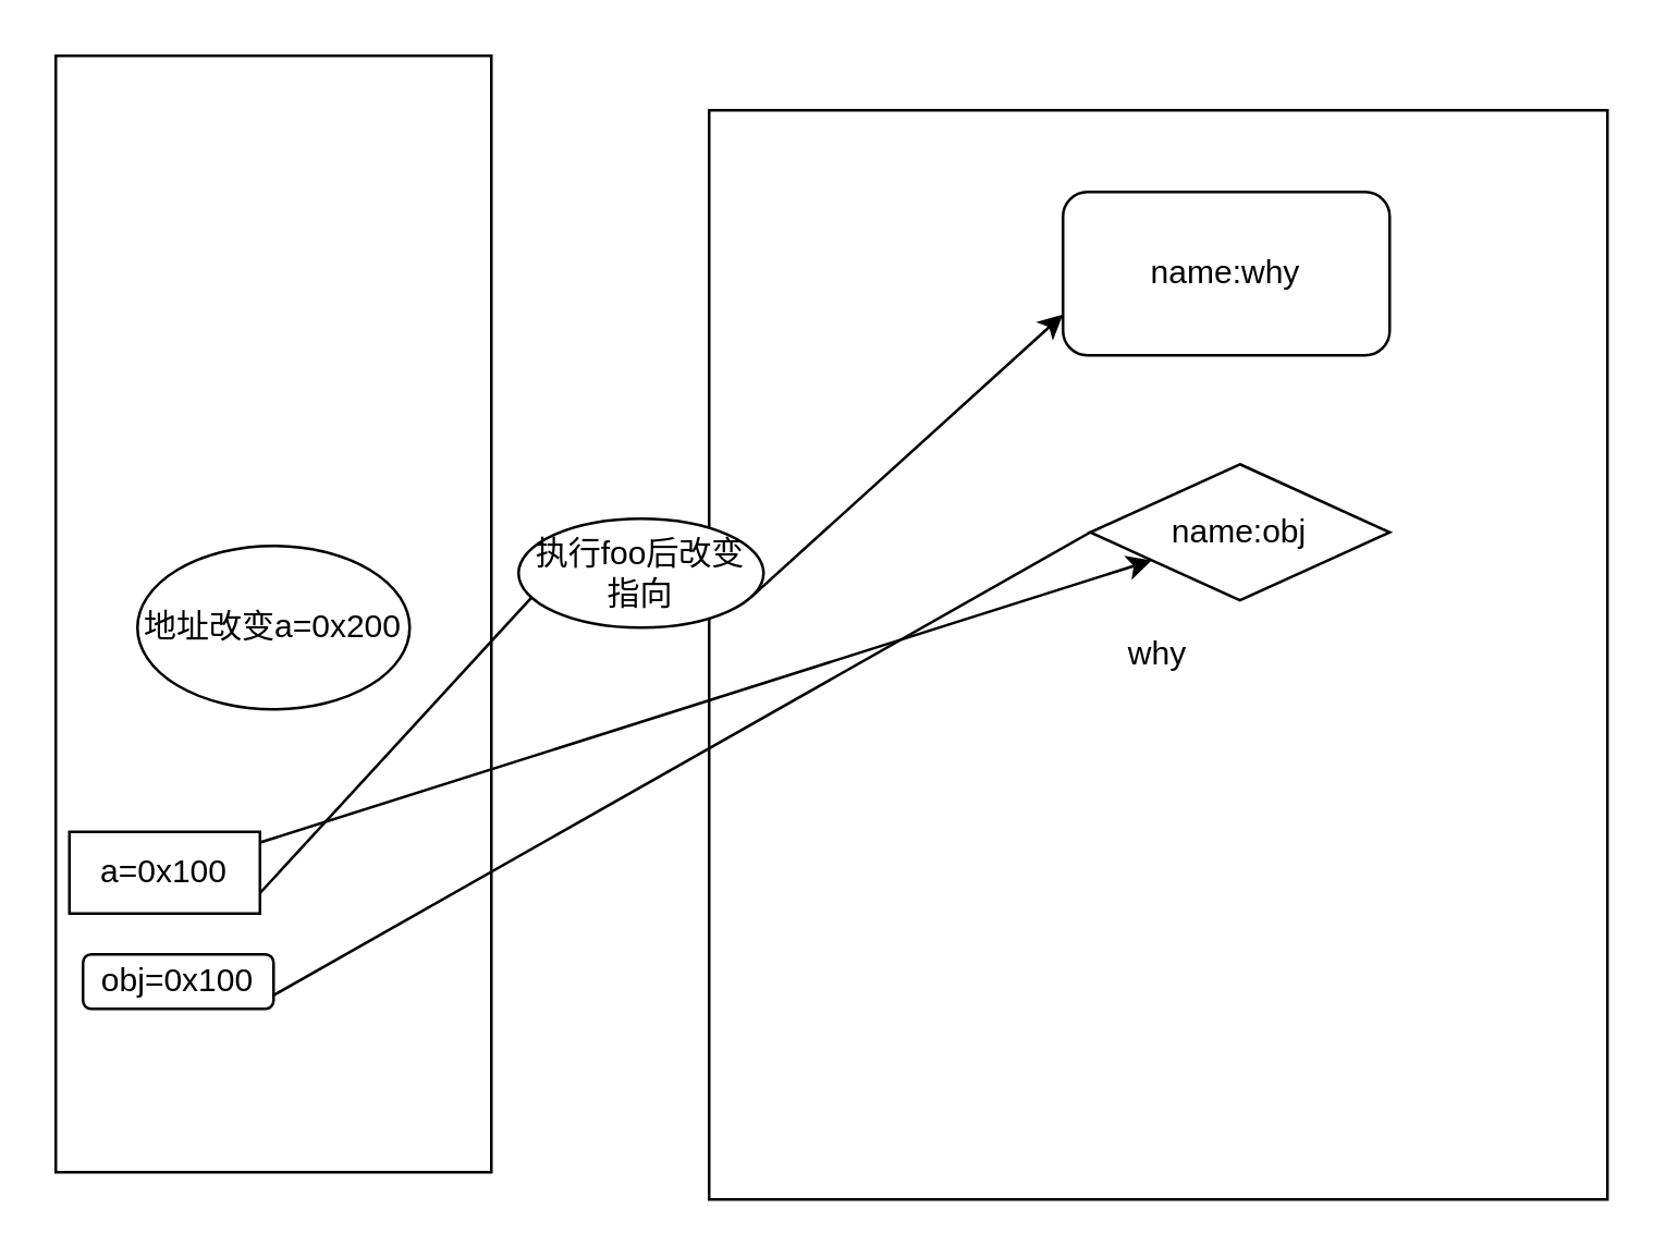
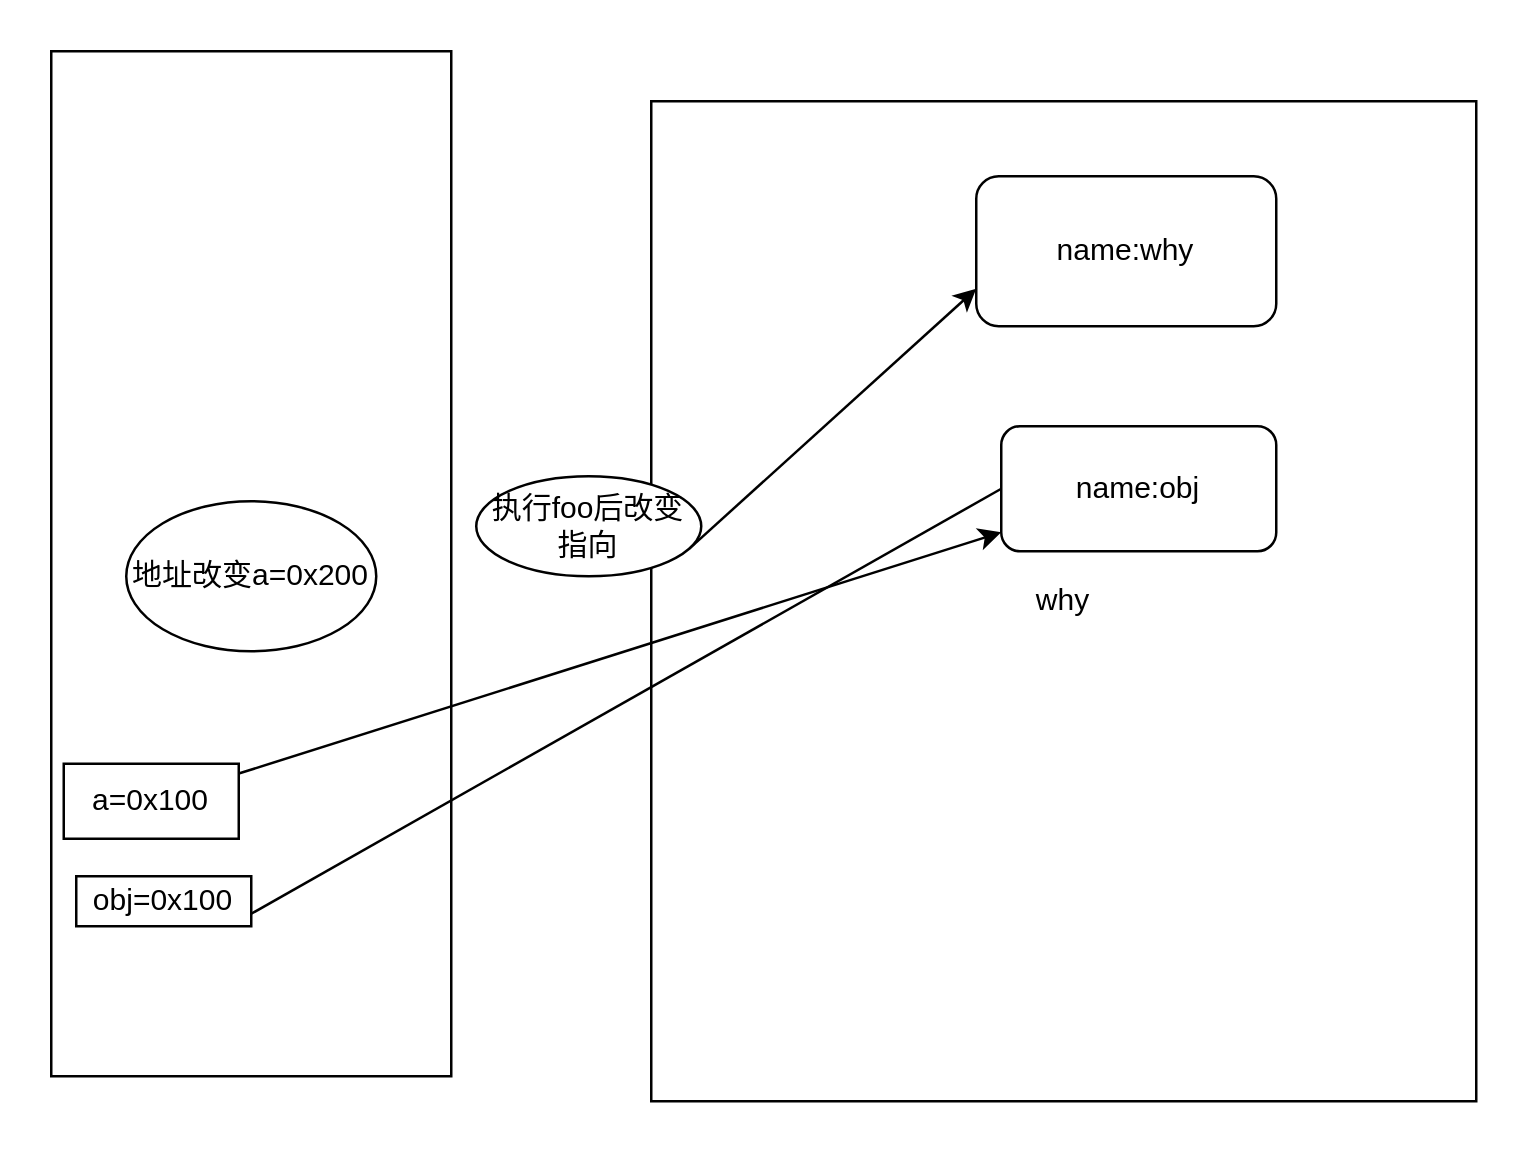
- <mxCell id="5" value="name:obj" style="rhombus;whiteSpace=wrap;html=1;" vertex="1" parent="1"><mxGeometry x="400" y="170" width="110" height="50" as="geometry" /></mxCell>
+ <mxCell id="5" value="name:obj" style="rounded=1;whiteSpace=wrap;html=1;" vertex="1" parent="1"><mxGeometry x="400" y="170" width="110" height="50" as="geometry" /></mxCell>
- <mxCell id="12" value="" style="endArrow=none;html=1;exitX=1;exitY=0.75;exitDx=0;exitDy=0;entryX=0;entryY=0.75;entryDx=0;entryDy=0;" edge="1" parent="1" source="8" target="11"><mxGeometry width="50" height="50" relative="1" as="geometry"><mxPoint x="100" y="312.5" as="sourcePoint" /><mxPoint x="390" y="115" as="targetPoint" /><Array as="points" /></mxGeometry></mxCell>
- <mxCell id="3" value="obj=0x100" style="rounded=1;whiteSpace=wrap;html=1;" vertex="1" parent="1"><mxGeometry x="30" y="350" width="70" height="20" as="geometry" /></mxCell>
+ <mxCell id="3" value="obj=0x100" style="whiteSpace=wrap;html=1;rounded=0;" vertex="1" parent="1"><mxGeometry x="30" y="350" width="70" height="20" as="geometry" /></mxCell>
